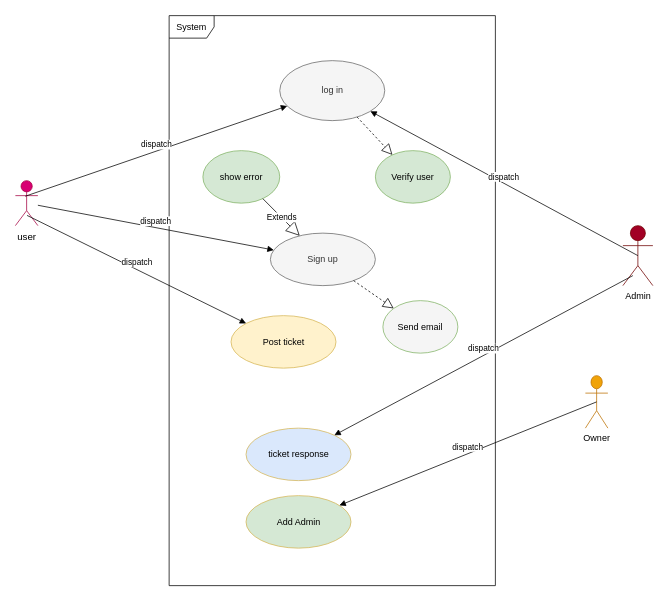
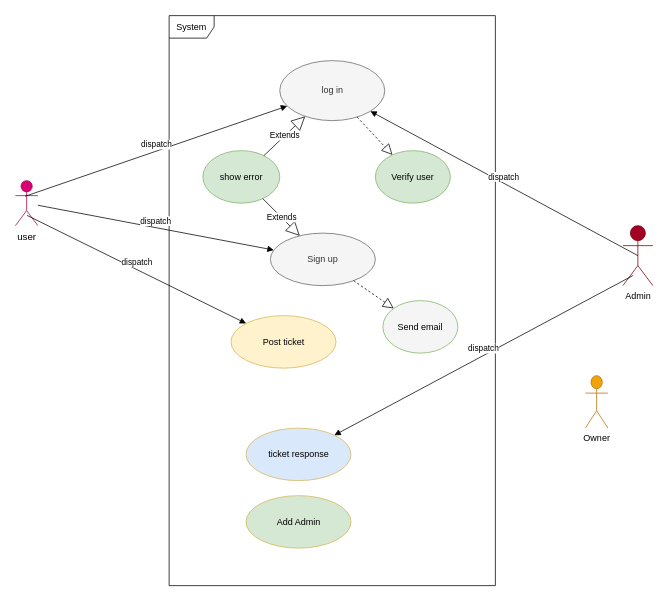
+ <mxCell id="14" value="Extends" style="endArrow=block;endSize=16;endFill=0;html=1;rounded=0;" edge="1" parent="1" source="8" target="6"><mxGeometry width="160" relative="1" as="geometry"><mxPoint x="430" y="390" as="sourcePoint" /><mxPoint x="590" y="390" as="targetPoint" /></mxGeometry></mxCell>
- <mxCell id="22" value="dispatch" style="html=1;verticalAlign=bottom;endArrow=block;rounded=0;exitX=0.5;exitY=0.5;exitDx=0;exitDy=0;exitPerimeter=0;" edge="1" parent="1" source="5" target="11"><mxGeometry width="80" relative="1" as="geometry"><mxPoint x="470" y="480" as="sourcePoint" /><mxPoint x="550" y="480" as="targetPoint" /></mxGeometry></mxCell>
